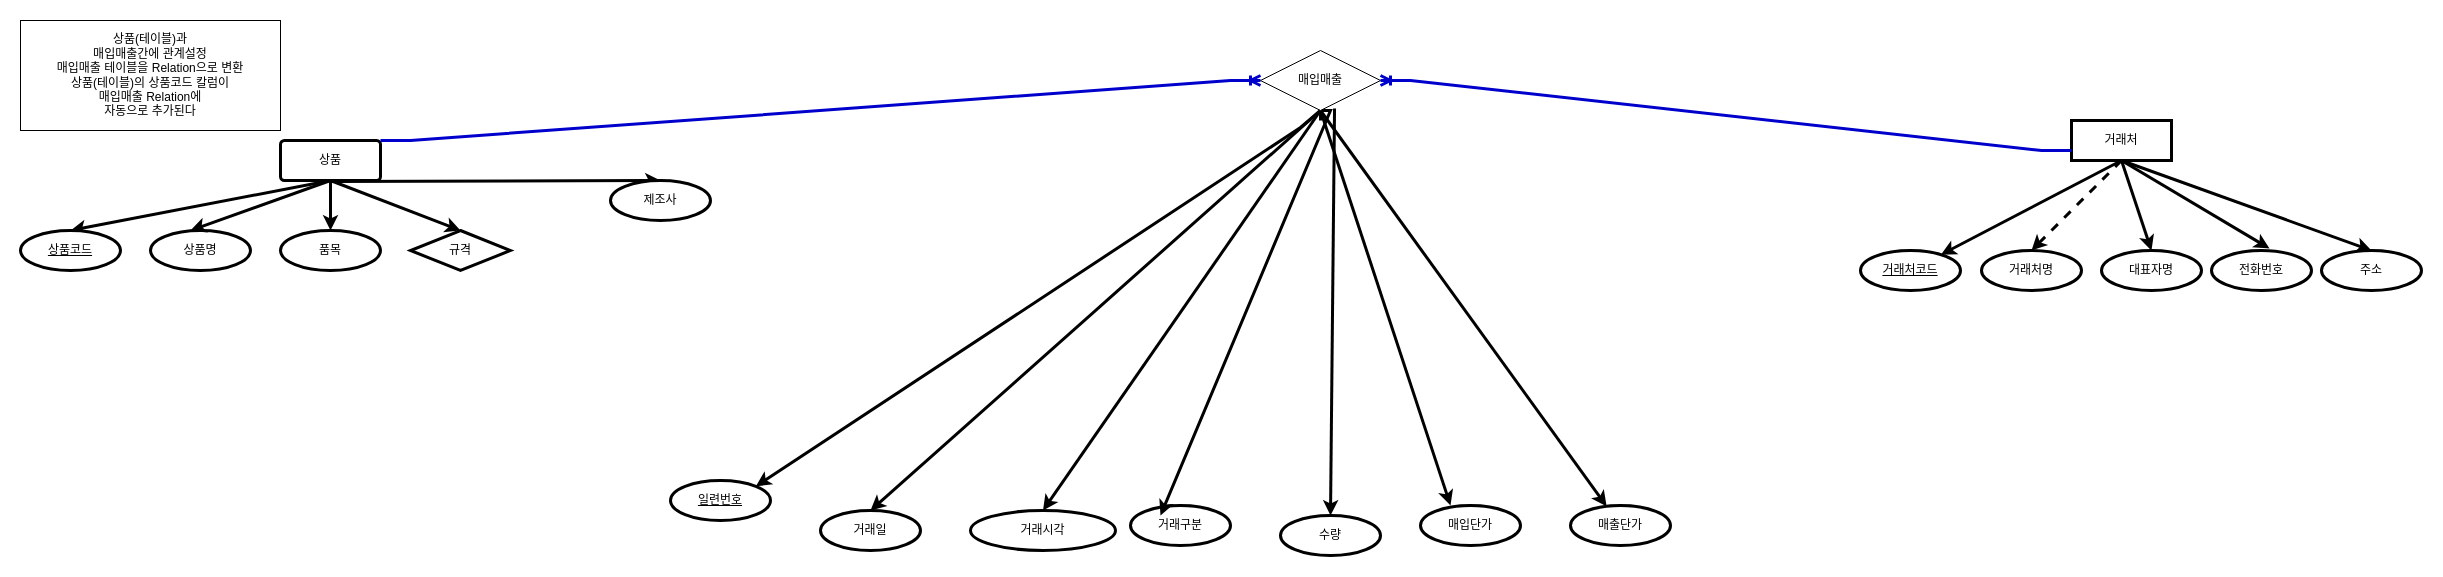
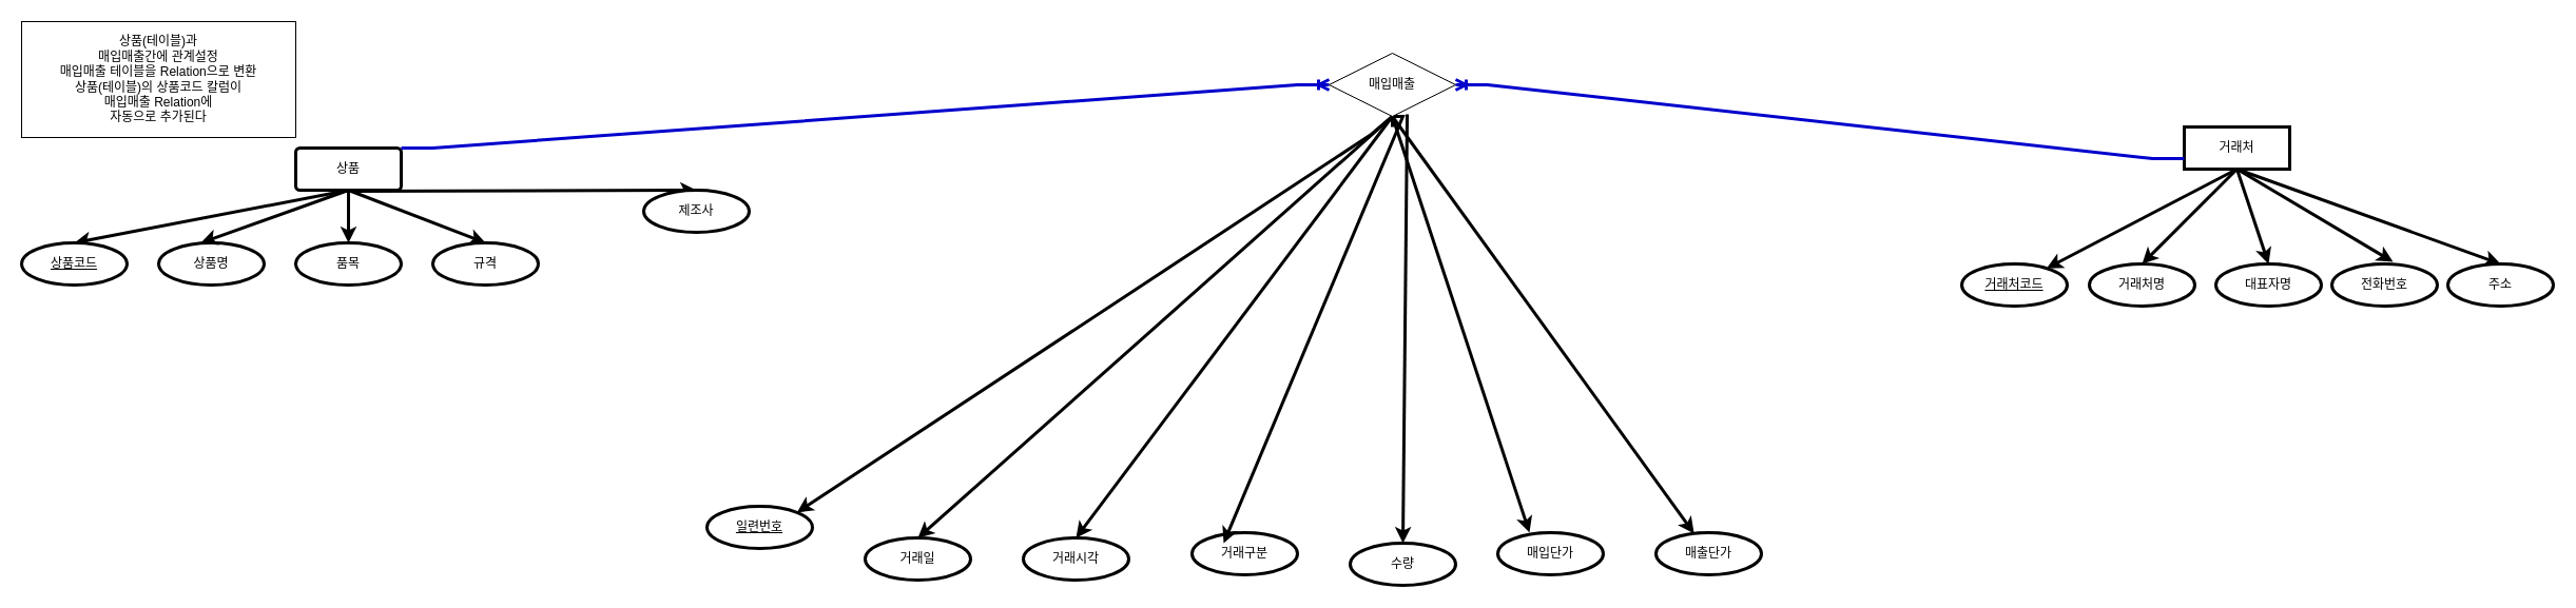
- <mxCell id="31" style="rounded=0;orthogonalLoop=1;jettySize=auto;html=1;entryX=0.5;entryY=0;entryDx=0;entryDy=0;exitX=0.5;exitY=1;exitDx=0;exitDy=0;strokeWidth=3;dashed=1;" edge="1" parent="1" source="33" target="35"><mxGeometry relative="1" as="geometry" /></mxCell>
+ <mxCell id="31" style="rounded=0;orthogonalLoop=1;jettySize=auto;html=1;entryX=0.5;entryY=0;entryDx=0;entryDy=0;exitX=0.5;exitY=1;exitDx=0;exitDy=0;strokeWidth=3;" edge="1" parent="1" source="33" target="35"><mxGeometry relative="1" as="geometry" /></mxCell>
- <mxCell id="24" value="규격" style="rhombus;whiteSpace=wrap;html=1;align=center;strokeWidth=3;" vertex="1" parent="1"><mxGeometry x="410" y="230" width="100" height="40" as="geometry" /></mxCell>
+ <mxCell id="24" value="규격" style="ellipse;whiteSpace=wrap;html=1;align=center;strokeWidth=3;" vertex="1" parent="1"><mxGeometry x="410" y="230" width="100" height="40" as="geometry" /></mxCell>
- <mxCell id="8" value="거래시각" style="ellipse;whiteSpace=wrap;html=1;align=center;strokeWidth=3;" parent="1" vertex="1"><mxGeometry x="970" y="510" width="145" height="40" as="geometry" /></mxCell>
+ <mxCell id="8" value="거래시각" style="ellipse;whiteSpace=wrap;html=1;align=center;strokeWidth=3;" parent="1" vertex="1"><mxGeometry x="970" y="510" width="100" height="40" as="geometry" /></mxCell>
